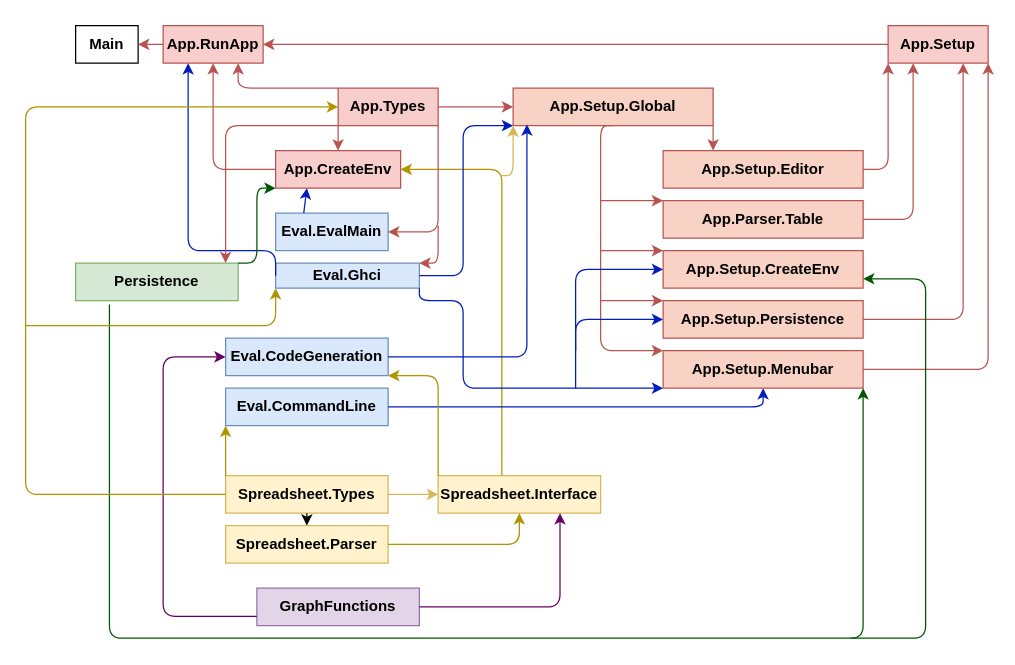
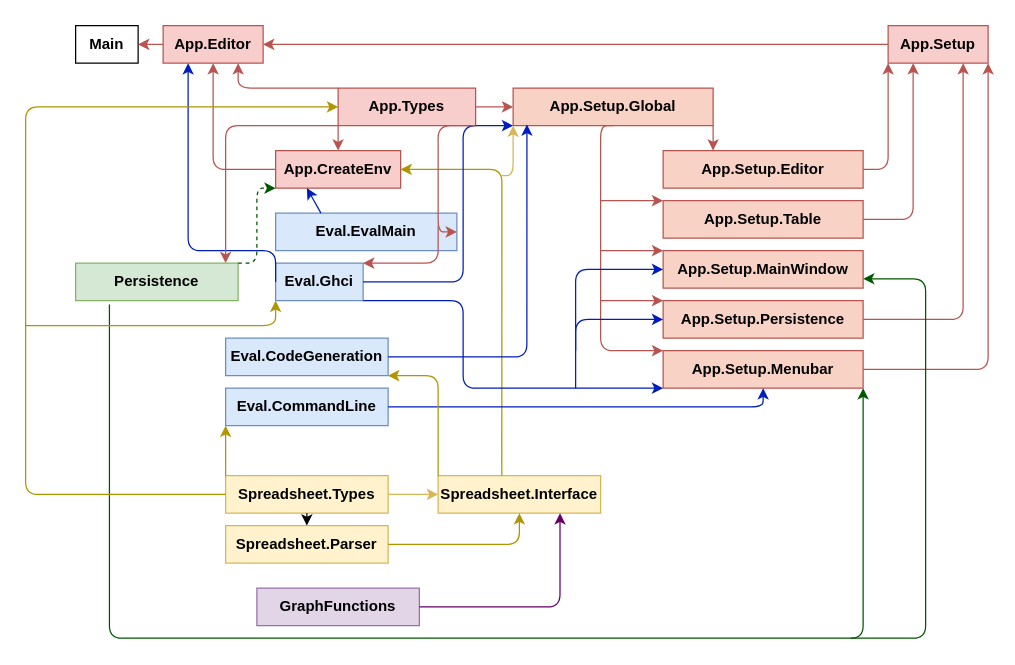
- <mxCell id="4" value="&lt;div&gt;App.RunApp&lt;/div&gt;" style="rounded=0;whiteSpace=wrap;html=1;fontStyle=1;fillColor=#f8cecc;strokeColor=#b85450;" parent="1" vertex="1"><mxGeometry x="130" y="20" width="80" height="30" as="geometry" /></mxCell>
+ <mxCell id="4" value="&lt;div&gt;App.Editor&lt;/div&gt;" style="rounded=0;whiteSpace=wrap;html=1;fontStyle=1;fillColor=#f8cecc;strokeColor=#b85450;" parent="1" vertex="1"><mxGeometry x="130" y="20" width="80" height="30" as="geometry" /></mxCell>
- <mxCell id="5" value="&lt;div&gt;App.Types&lt;/div&gt;" style="rounded=0;whiteSpace=wrap;html=1;fontStyle=1;fillColor=#f8cecc;strokeColor=#b85450;" parent="1" vertex="1"><mxGeometry x="270" y="70" width="80" height="30" as="geometry" /></mxCell>
+ <mxCell id="5" value="&lt;div&gt;App.Types&lt;/div&gt;" style="rounded=0;whiteSpace=wrap;html=1;fontStyle=1;fillColor=#f8cecc;strokeColor=#b85450;" parent="1" vertex="1"><mxGeometry x="270" y="70" width="110" height="30" as="geometry" /></mxCell>
- <mxCell id="8" value="&lt;div&gt;App.Parser.Table&lt;/div&gt;" style="rounded=0;whiteSpace=wrap;html=1;fontStyle=1;fillColor=#F8D2C4;strokeColor=#B85450;" parent="1" vertex="1"><mxGeometry x="530" y="160" width="160" height="30" as="geometry" /></mxCell>
+ <mxCell id="8" value="&lt;div&gt;App.Setup.Table&lt;/div&gt;" style="rounded=0;whiteSpace=wrap;html=1;fontStyle=1;fillColor=#F8D2C4;strokeColor=#B85450;" parent="1" vertex="1"><mxGeometry x="530" y="160" width="160" height="30" as="geometry" /></mxCell>
- <mxCell id="27" value="" style="edgeStyle=elbowEdgeStyle;elbow=horizontal;endArrow=classic;html=1;entryX=0;entryY=1;entryDx=0;entryDy=0;exitX=1;exitY=0;exitDx=0;exitDy=0;fillColor=#008a00;strokeColor=#005700;" parent="1" source="19" target="3" edge="1"><mxGeometry width="50" height="50" relative="1" as="geometry"><mxPoint x="380" y="400" as="sourcePoint" /><mxPoint x="430" y="350" as="targetPoint" /></mxGeometry></mxCell>
+ <mxCell id="27" value="" style="edgeStyle=elbowEdgeStyle;elbow=horizontal;endArrow=classic;html=1;entryX=0;entryY=1;entryDx=0;entryDy=0;exitX=1;exitY=0;exitDx=0;exitDy=0;fillColor=#008a00;strokeColor=#005700;dashed=1;" parent="1" source="19" target="3" edge="1"><mxGeometry width="50" height="50" relative="1" as="geometry"><mxPoint x="380" y="400" as="sourcePoint" /><mxPoint x="430" y="350" as="targetPoint" /></mxGeometry></mxCell>
- <mxCell id="13" value="Eval.EvalMain" style="rounded=0;whiteSpace=wrap;html=1;fontStyle=1;fillColor=#dae8fc;strokeColor=#6c8ebf;" parent="1" vertex="1"><mxGeometry x="220" y="170" width="90" height="30" as="geometry" /></mxCell>
+ <mxCell id="13" value="Eval.EvalMain" style="rounded=0;whiteSpace=wrap;html=1;fontStyle=1;fillColor=#dae8fc;strokeColor=#6c8ebf;" parent="1" vertex="1"><mxGeometry x="220" y="170" width="145" height="30" as="geometry" /></mxCell>
- <mxCell id="58" value="&lt;div&gt;App.Setup.CreateEnv&lt;/div&gt;" style="rounded=0;whiteSpace=wrap;html=1;fontStyle=1;fillColor=#F8D2C4;strokeColor=#B85450;" vertex="1" parent="1"><mxGeometry x="530" y="200" width="160" height="30" as="geometry" /></mxCell>
+ <mxCell id="58" value="&lt;div&gt;App.Setup.MainWindow&lt;/div&gt;" style="rounded=0;whiteSpace=wrap;html=1;fontStyle=1;fillColor=#F8D2C4;strokeColor=#B85450;" vertex="1" parent="1"><mxGeometry x="530" y="200" width="160" height="30" as="geometry" /></mxCell>
- <mxCell id="12" value="Eval.Ghci" style="rounded=0;whiteSpace=wrap;html=1;fontStyle=1;fillColor=#dae8fc;strokeColor=#6c8ebf;" parent="1" vertex="1"><mxGeometry x="220" y="210" width="115" height="20" as="geometry" /></mxCell>
+ <mxCell id="12" value="Eval.Ghci" style="rounded=0;whiteSpace=wrap;html=1;fontStyle=1;fillColor=#dae8fc;strokeColor=#6c8ebf;" parent="1" vertex="1"><mxGeometry x="220" y="210" width="70" height="30" as="geometry" /></mxCell>
- <mxCell id="43" value="" style="edgeStyle=elbowEdgeStyle;elbow=horizontal;endArrow=classic;html=1;entryX=0;entryY=0.5;entryDx=0;entryDy=0;exitX=0;exitY=0.75;exitDx=0;exitDy=0;strokeColor=#660066;" parent="1" source="20" target="15" edge="1"><mxGeometry width="50" height="50" relative="1" as="geometry"><mxPoint x="380" y="320" as="sourcePoint" /><mxPoint x="430" y="270" as="targetPoint" /><Array as="points"><mxPoint x="130" y="380" /></Array></mxGeometry></mxCell>
